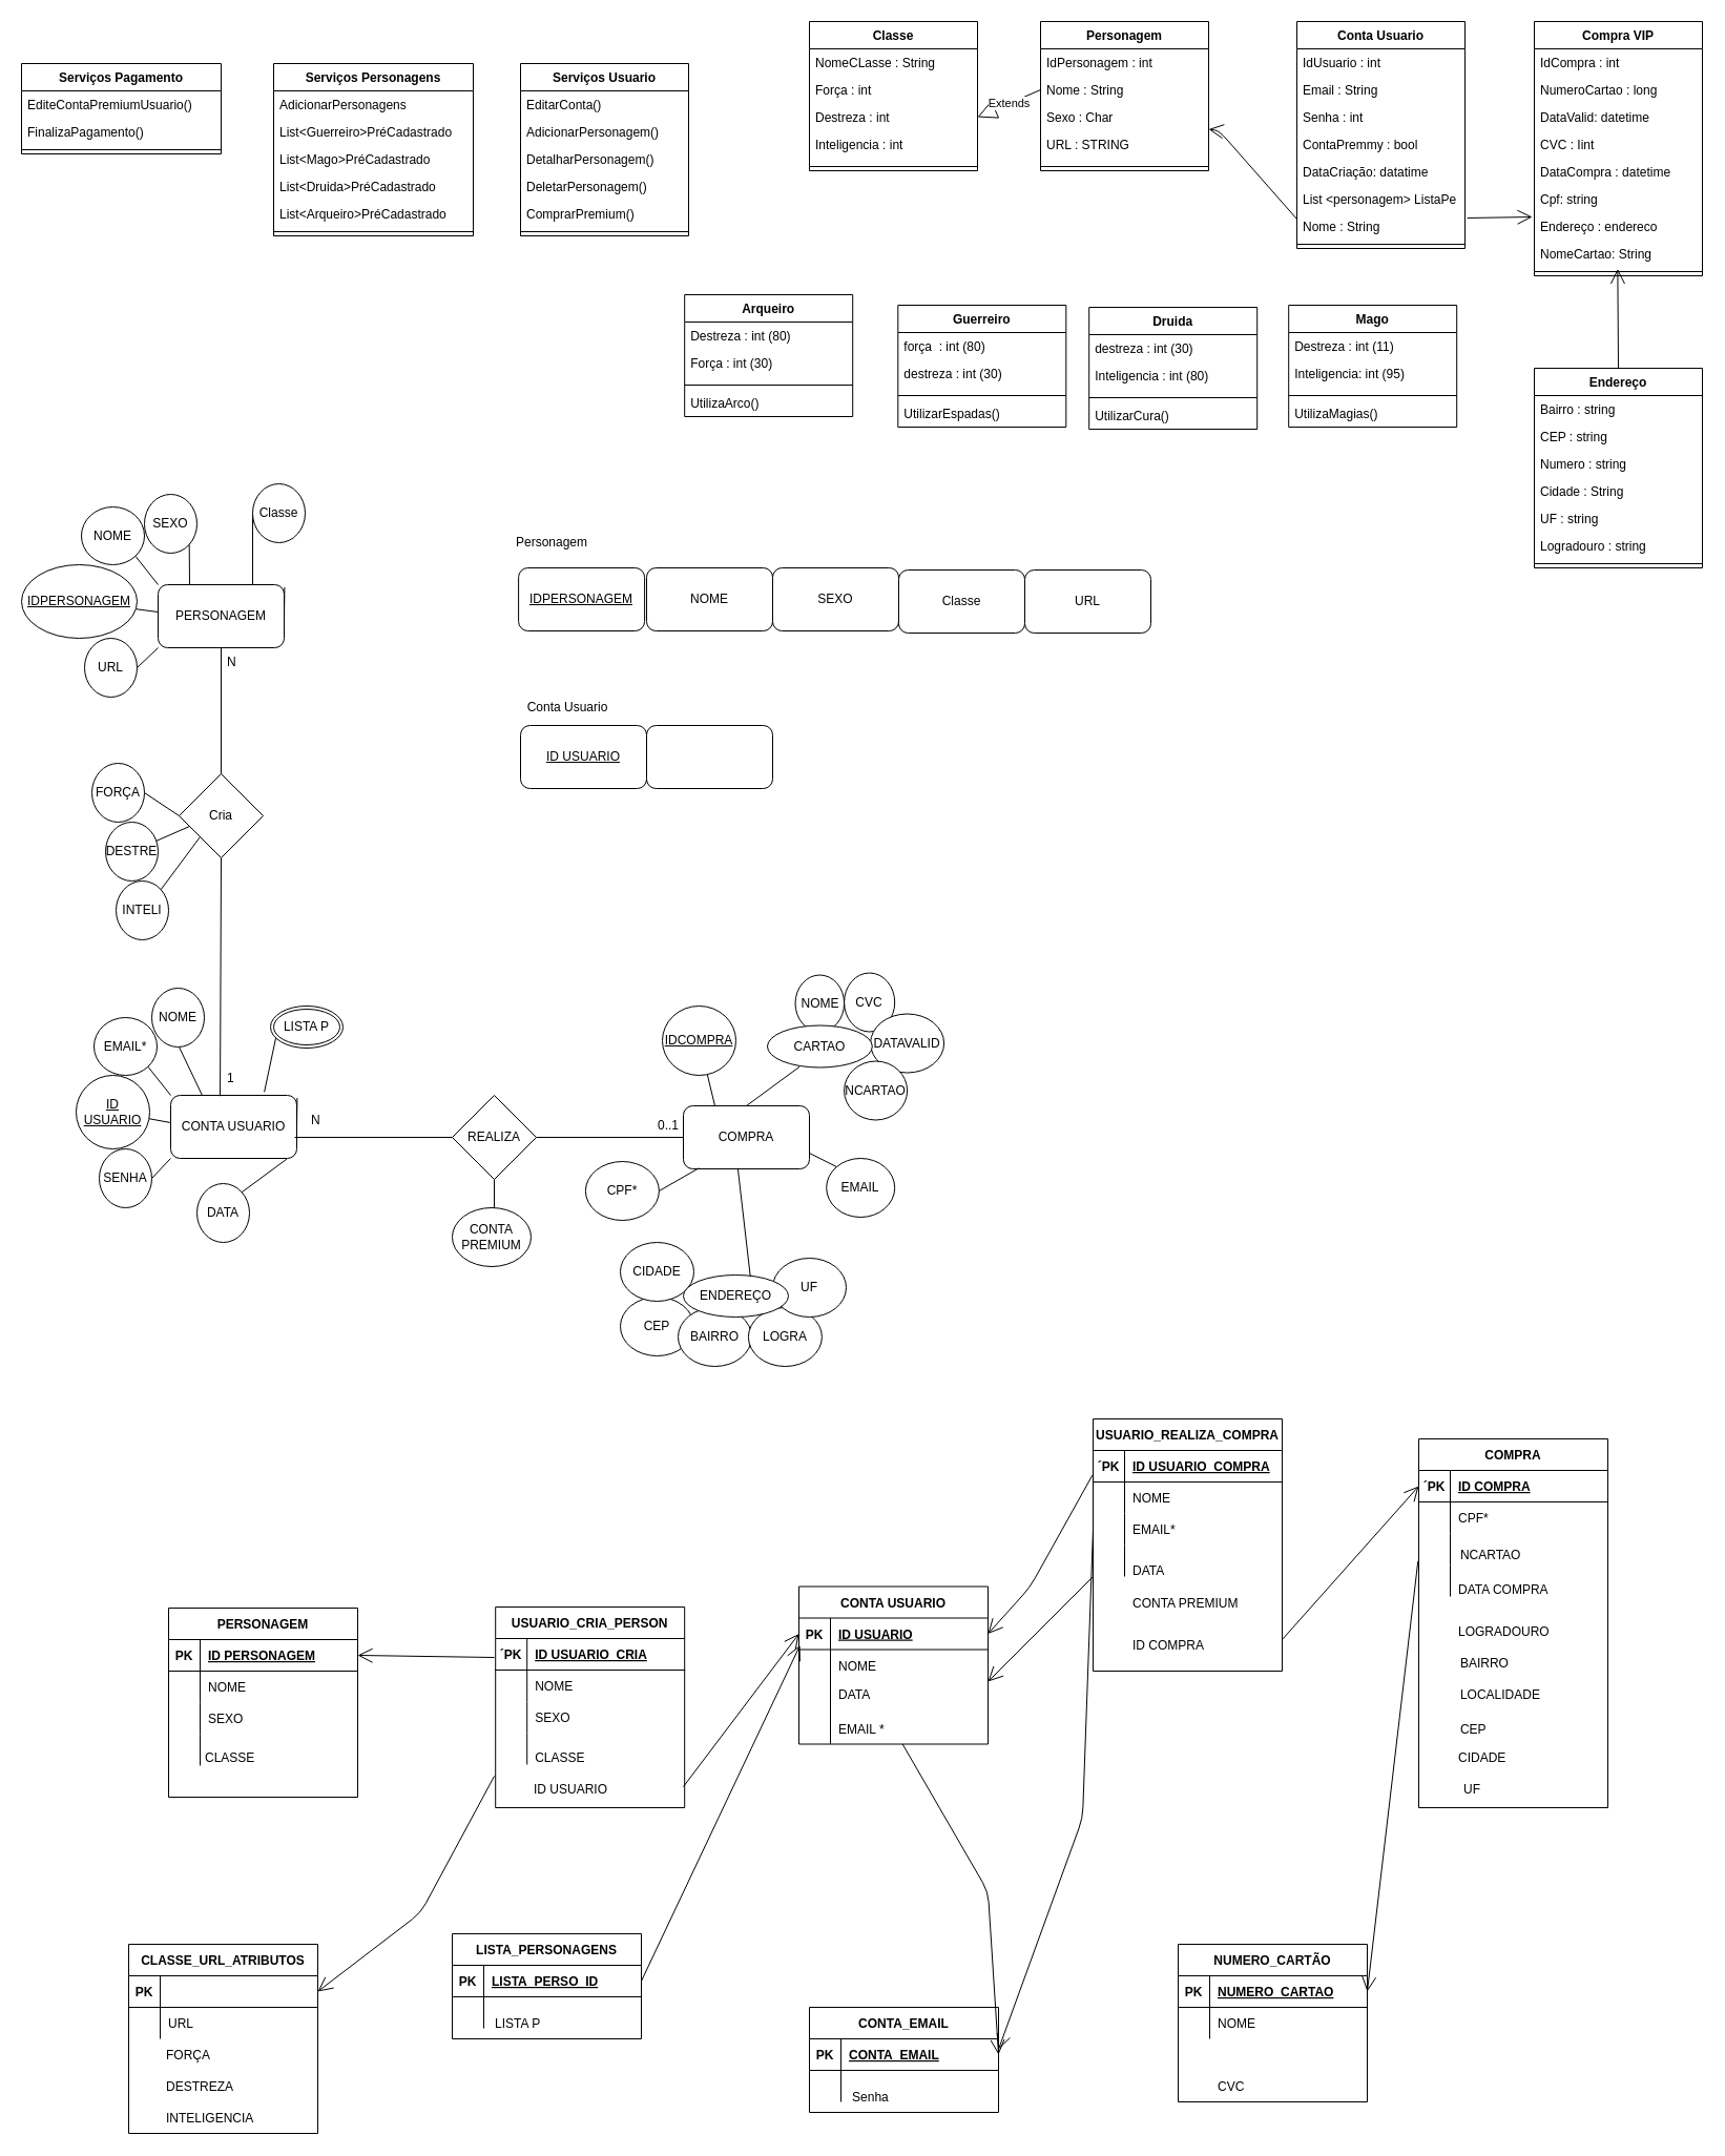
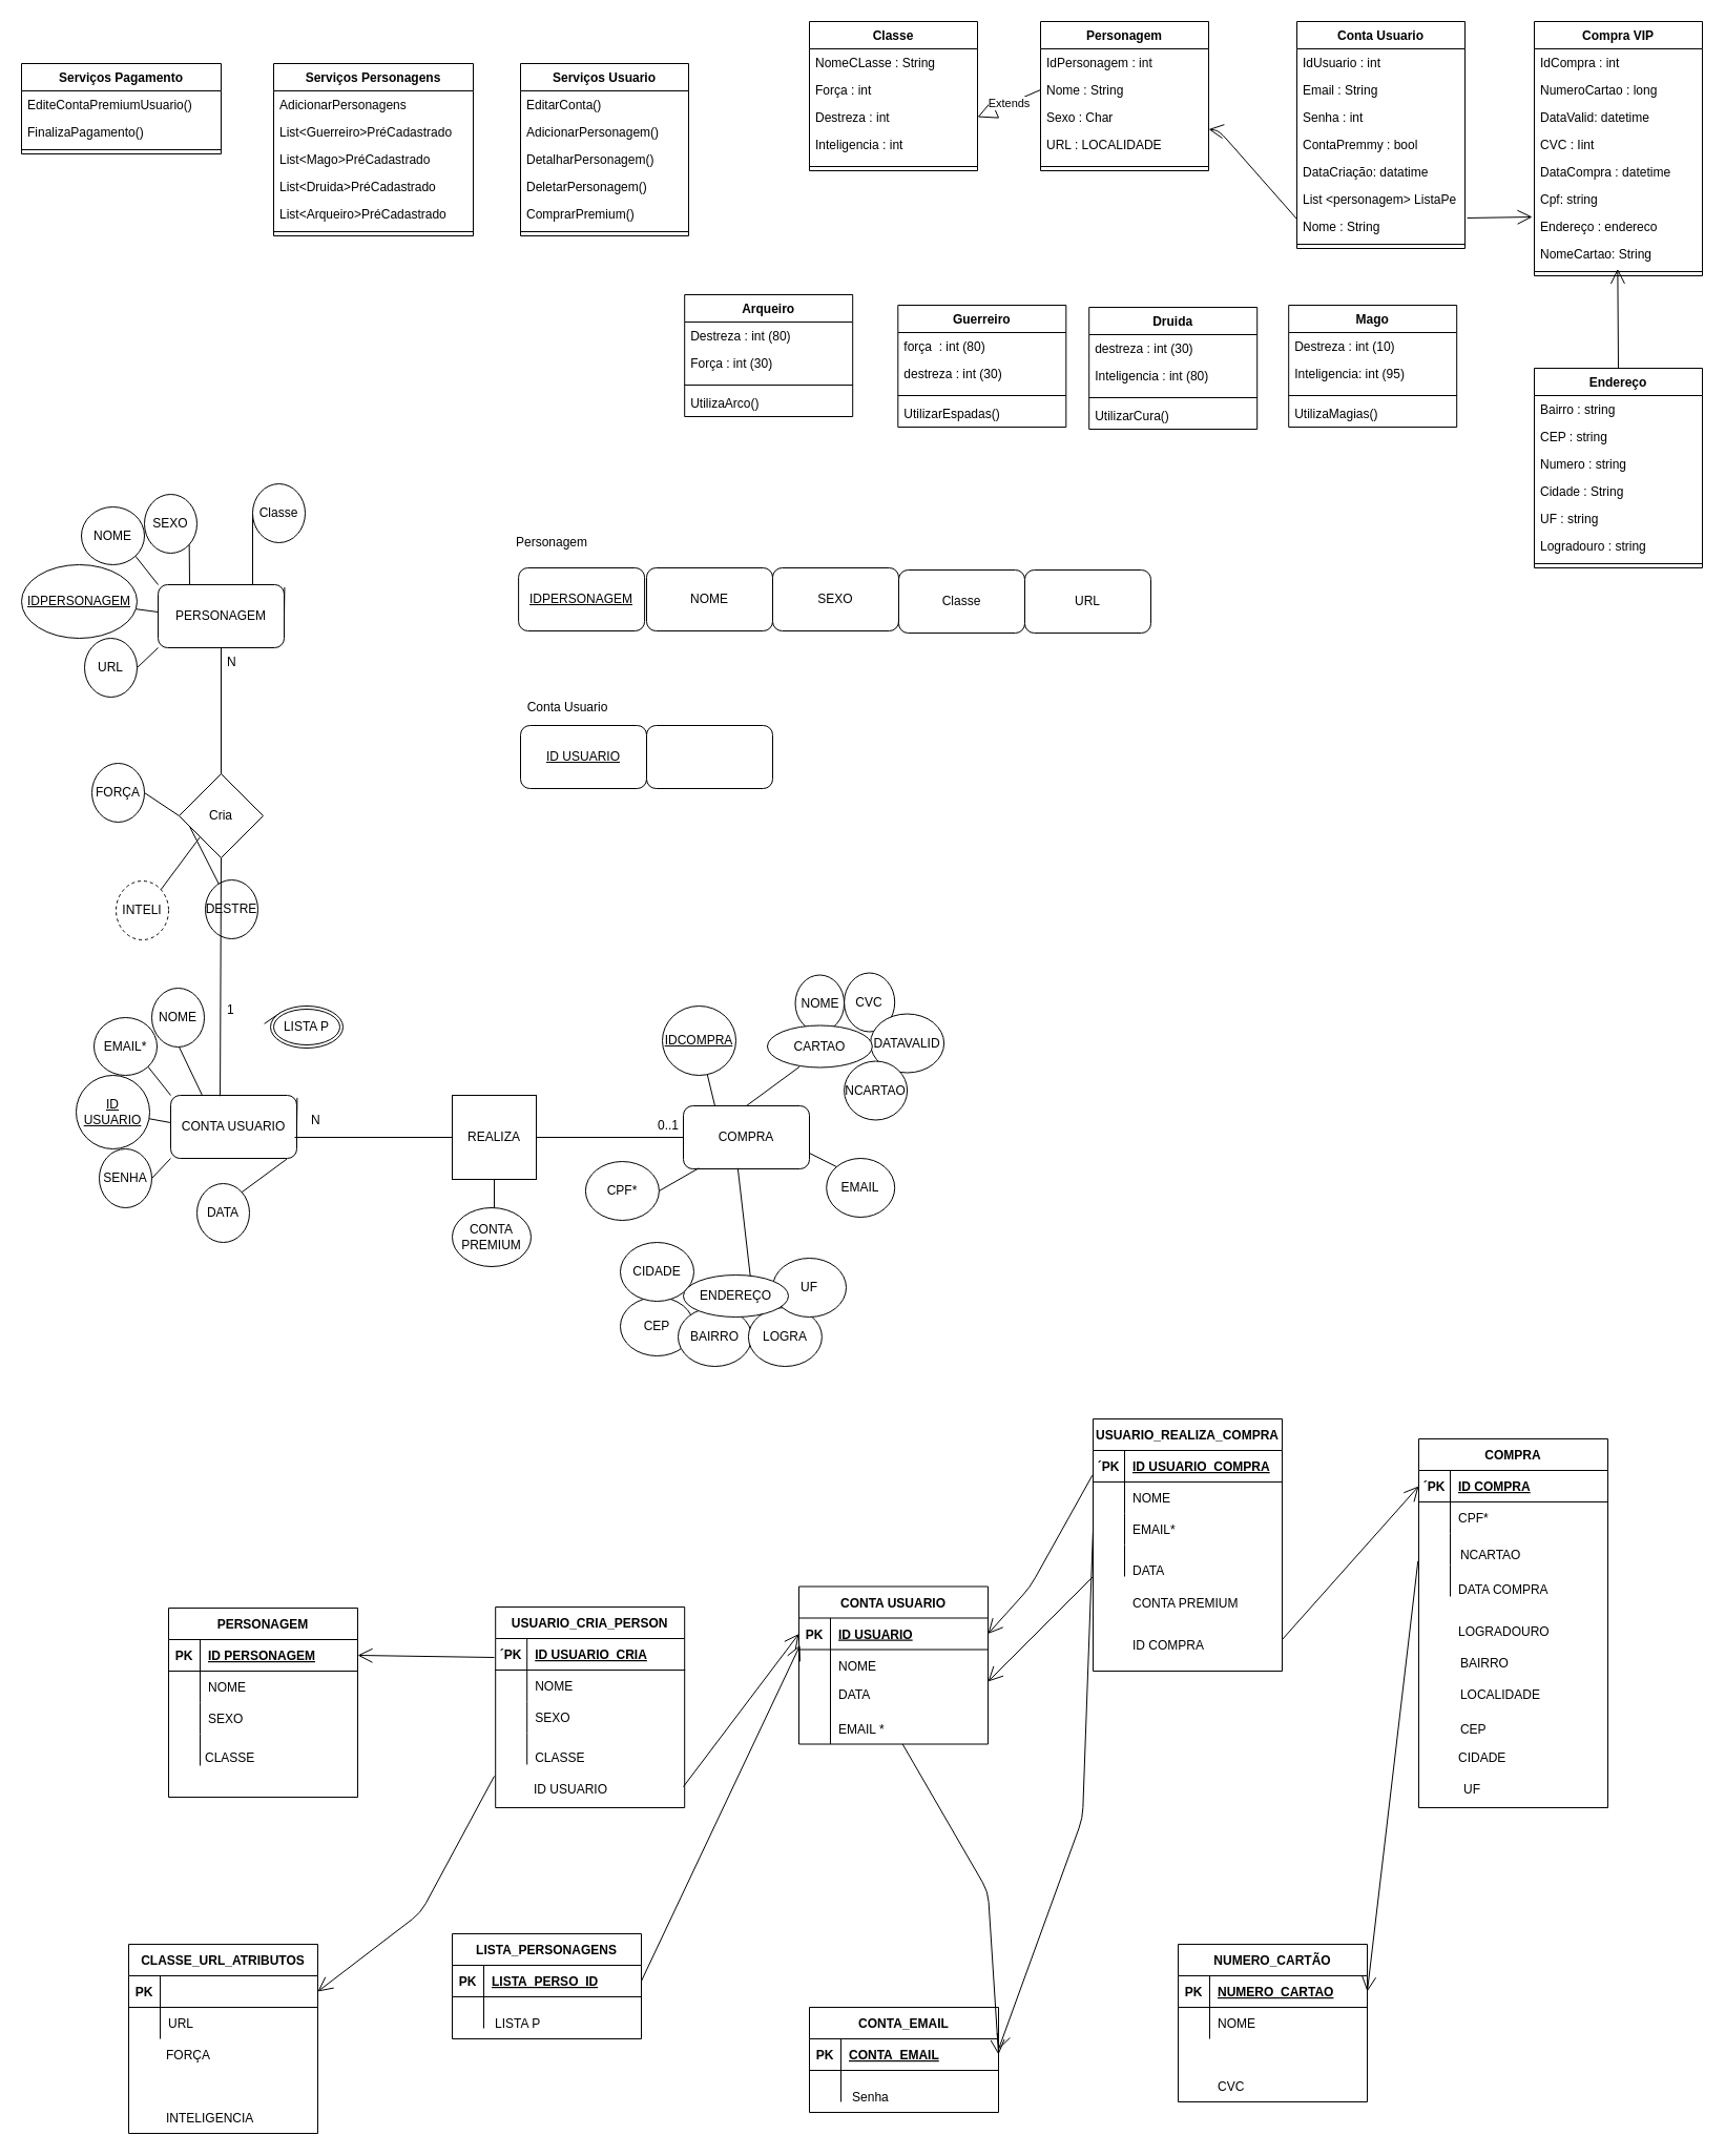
- <mxCell id="6" value="URL : STRING" style="text;strokeColor=none;fillColor=none;align=left;verticalAlign=top;spacingLeft=4;spacingRight=4;overflow=hidden;rotatable=0;points=[[0,0.5],[1,0.5]];portConstraint=eastwest;" parent="2" vertex="1"><mxGeometry y="104" width="160" height="30" as="geometry" /></mxCell>
+ <mxCell id="6" value="URL : LOCALIDADE" style="text;strokeColor=none;fillColor=none;align=left;verticalAlign=top;spacingLeft=4;spacingRight=4;overflow=hidden;rotatable=0;points=[[0,0.5],[1,0.5]];portConstraint=eastwest;" parent="2" vertex="1"><mxGeometry y="104" width="160" height="30" as="geometry" /></mxCell>
- <mxCell id="67" value="Destreza : int (11)" style="text;strokeColor=none;fillColor=none;align=left;verticalAlign=top;spacingLeft=4;spacingRight=4;overflow=hidden;rotatable=0;points=[[0,0.5],[1,0.5]];portConstraint=eastwest;" parent="66" vertex="1"><mxGeometry y="26" width="160" height="26" as="geometry" /></mxCell>
+ <mxCell id="67" value="Destreza : int (10)" style="text;strokeColor=none;fillColor=none;align=left;verticalAlign=top;spacingLeft=4;spacingRight=4;overflow=hidden;rotatable=0;points=[[0,0.5],[1,0.5]];portConstraint=eastwest;" parent="66" vertex="1"><mxGeometry y="26" width="160" height="26" as="geometry" /></mxCell>
- <mxCell id="88" value="DESTRE" style="ellipse;whiteSpace=wrap;html=1;" parent="1" vertex="1"><mxGeometry x="100" y="782" width="50" height="56" as="geometry" /></mxCell>
+ <mxCell id="88" value="DESTRE" style="ellipse;whiteSpace=wrap;html=1;" parent="1" vertex="1"><mxGeometry x="195" y="837" width="50" height="56" as="geometry" /></mxCell>
- <mxCell id="91" value="INTELI" style="ellipse;whiteSpace=wrap;html=1;" parent="1" vertex="1"><mxGeometry x="110" y="838" width="50" height="56" as="geometry" /></mxCell>
+ <mxCell id="91" value="INTELI" style="ellipse;whiteSpace=wrap;html=1;dashed=1;" parent="1" vertex="1"><mxGeometry x="110" y="838" width="50" height="56" as="geometry" /></mxCell>
- <mxCell id="111" value="1" style="text;strokeColor=none;fillColor=none;spacingLeft=4;spacingRight=4;overflow=hidden;rotatable=0;points=[[0,0.5],[1,0.5]];portConstraint=eastwest;fontSize=12;" parent="1" vertex="1"><mxGeometry x="210" y="1012" width="40" height="30" as="geometry" /></mxCell>
+ <mxCell id="111" value="1" style="text;strokeColor=none;fillColor=none;spacingLeft=4;spacingRight=4;overflow=hidden;rotatable=0;points=[[0,0.5],[1,0.5]];portConstraint=eastwest;fontSize=12;" parent="1" vertex="1"><mxGeometry x="210" y="947" width="40" height="30" as="geometry" /></mxCell>
- <mxCell id="112" value="REALIZA" style="rhombus;whiteSpace=wrap;html=1;" parent="1" vertex="1"><mxGeometry x="430" y="1042" width="80" height="80" as="geometry" /></mxCell>
+ <mxCell id="112" value="REALIZA" style="whiteSpace=wrap;html=1;rounded=0;" parent="1" vertex="1"><mxGeometry x="430" y="1042" width="80" height="80" as="geometry" /></mxCell>
- <mxCell id="228" value="DESTREZA" style="shape=partialRectangle;connectable=0;fillColor=none;top=0;left=0;bottom=0;right=0;align=left;spacingLeft=6;overflow=hidden;" parent="226" vertex="1"><mxGeometry x="30" width="150" height="30" as="geometry" /></mxCell>
